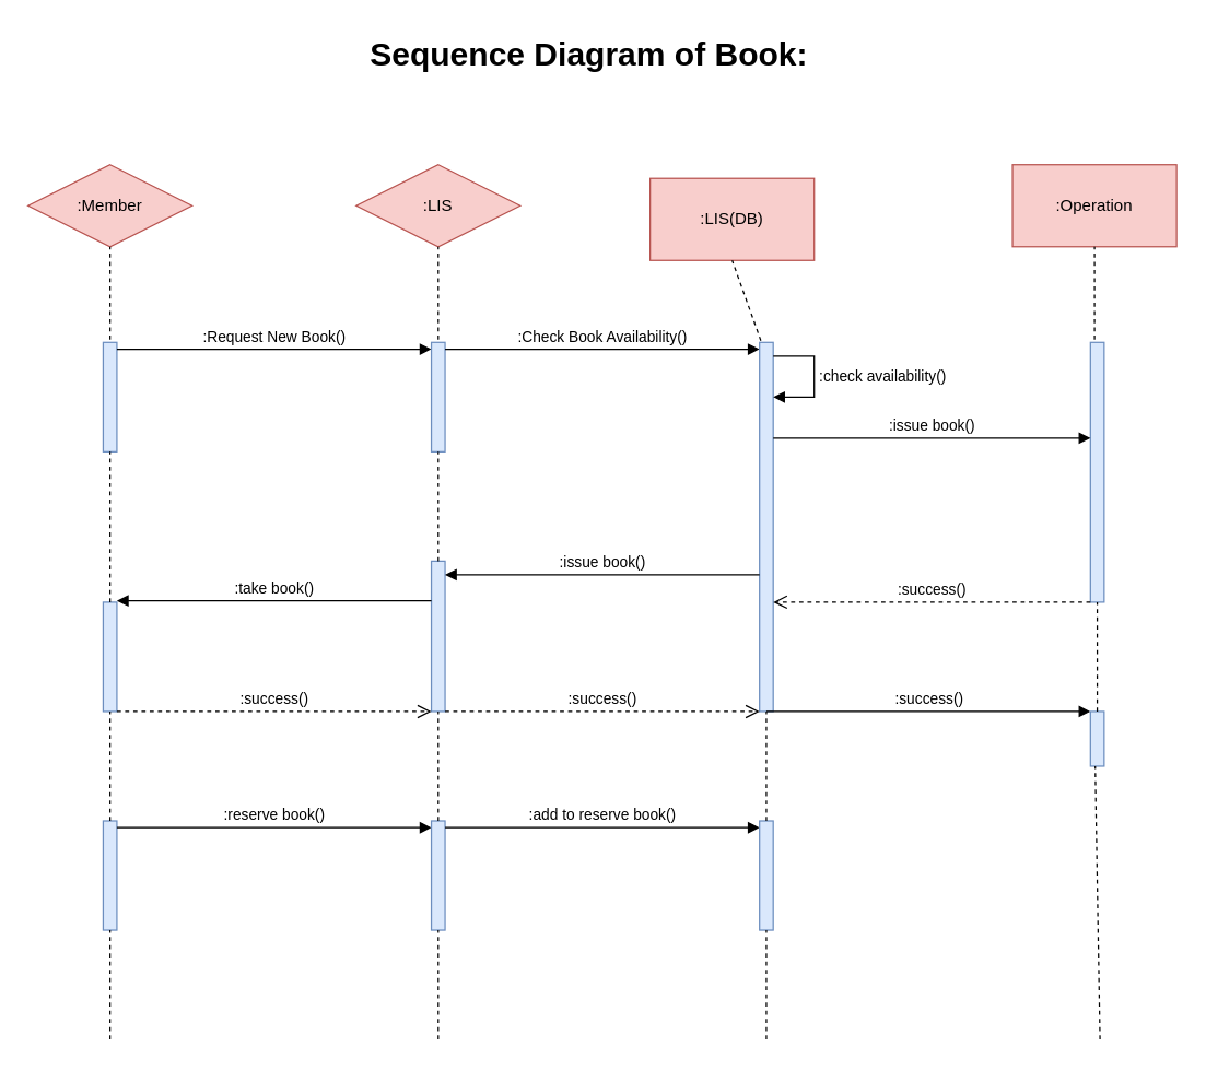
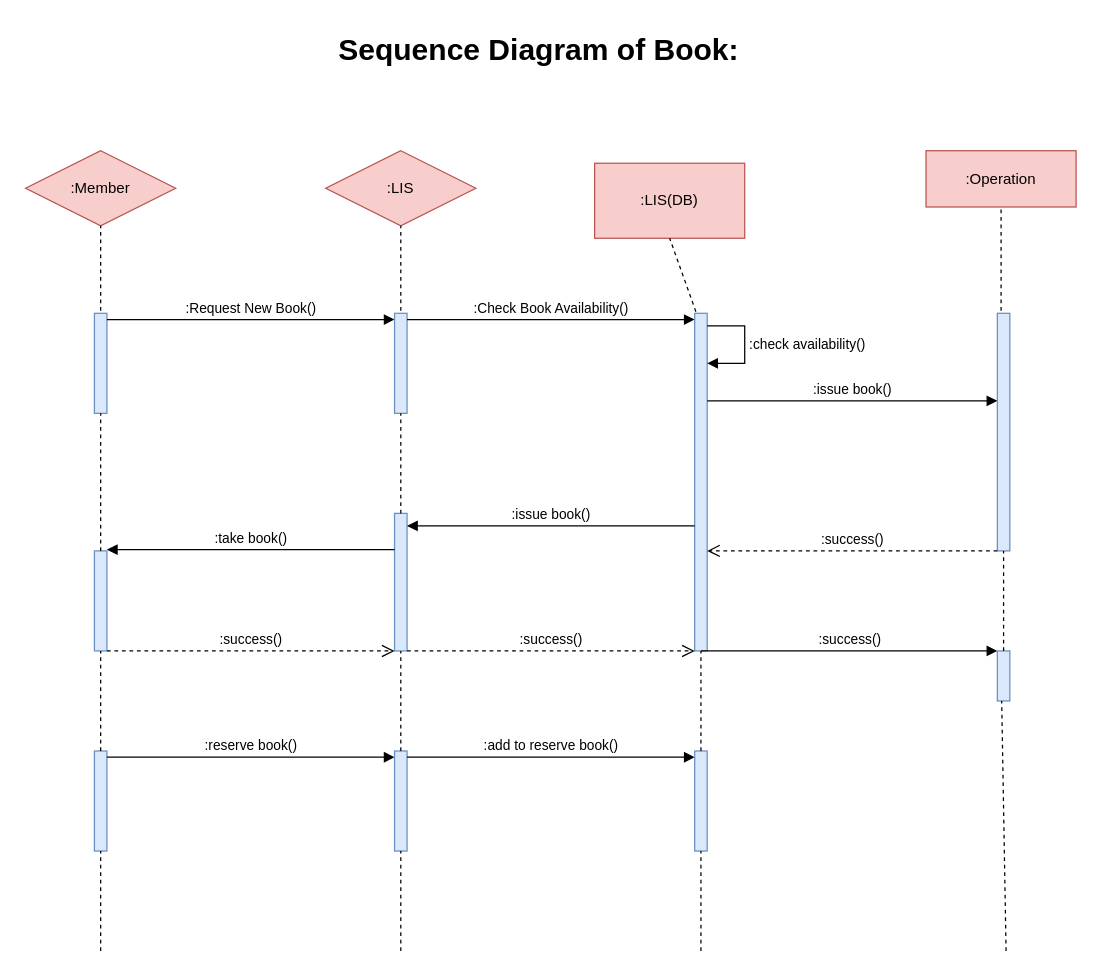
- <mxCell id="5" value=":Operation" style="rounded=0;whiteSpace=wrap;html=1;fillColor=#f8cecc;strokeColor=#b85450;" vertex="1" parent="1"><mxGeometry x="740" y="120" width="120" height="60" as="geometry" /></mxCell>
+ <mxCell id="5" value=":Operation" style="rounded=0;whiteSpace=wrap;html=1;fillColor=#f8cecc;strokeColor=#b85450;" vertex="1" parent="1"><mxGeometry x="740" y="120" width="120" height="45" as="geometry" /></mxCell>
